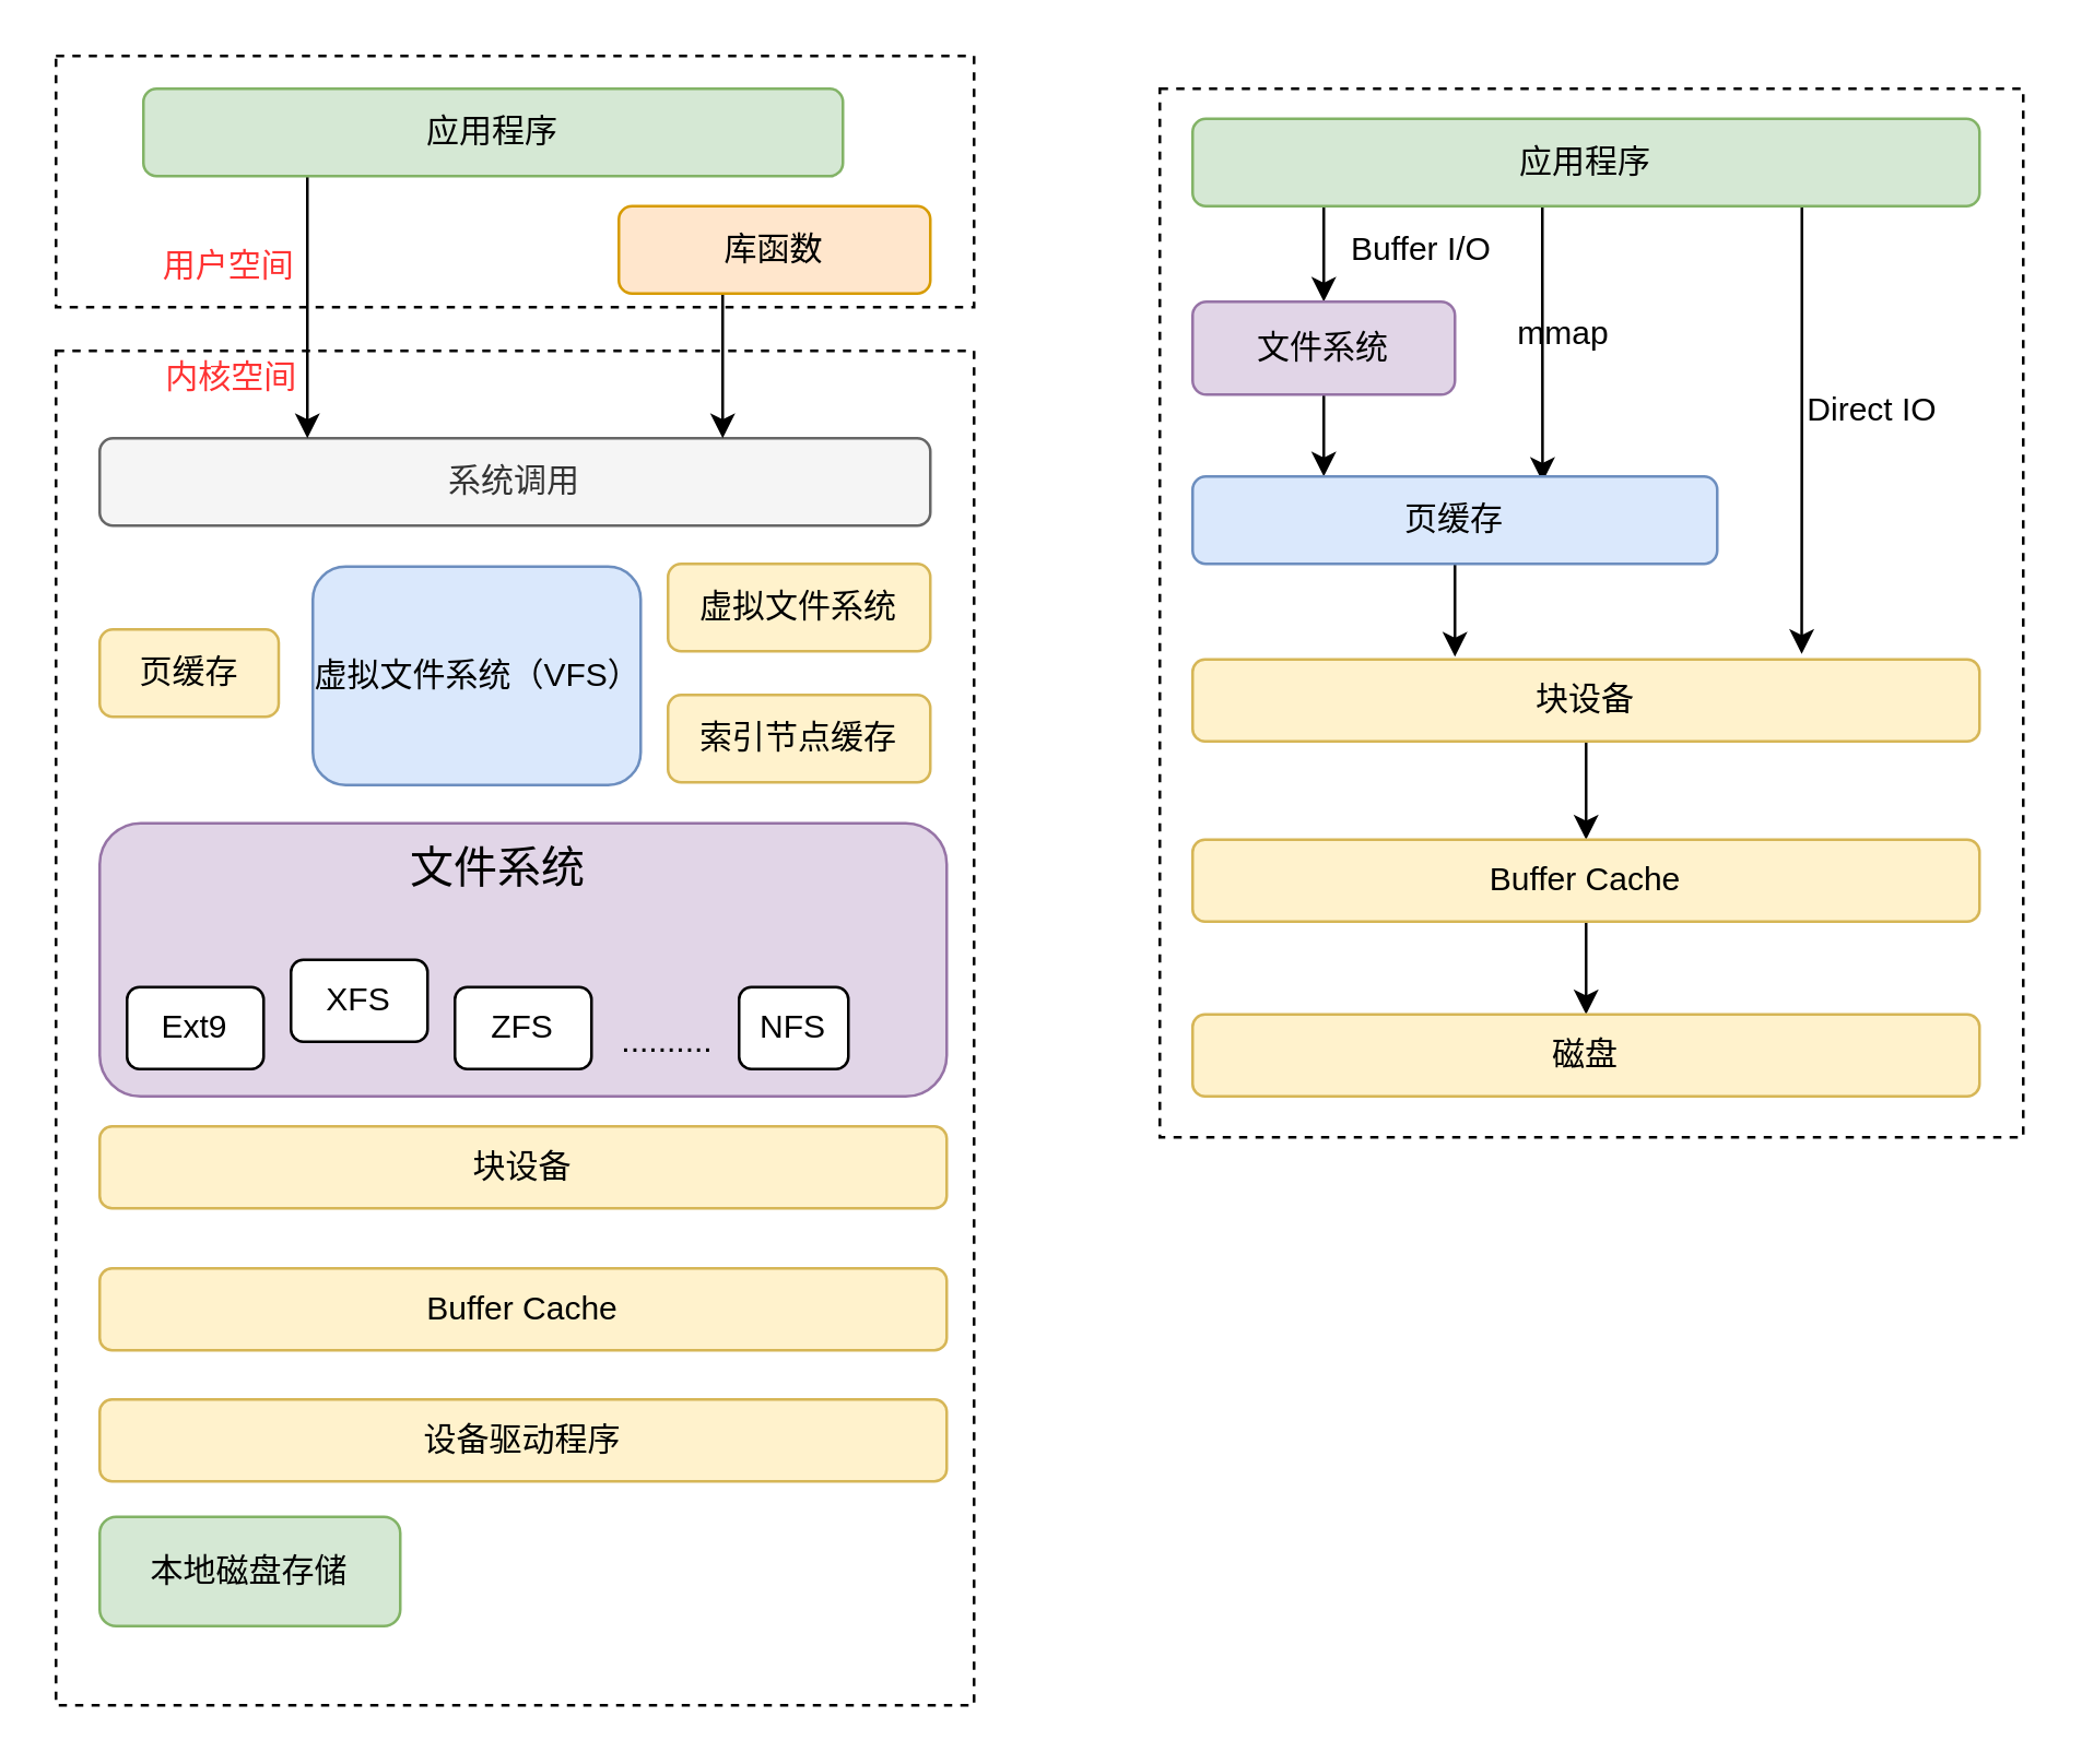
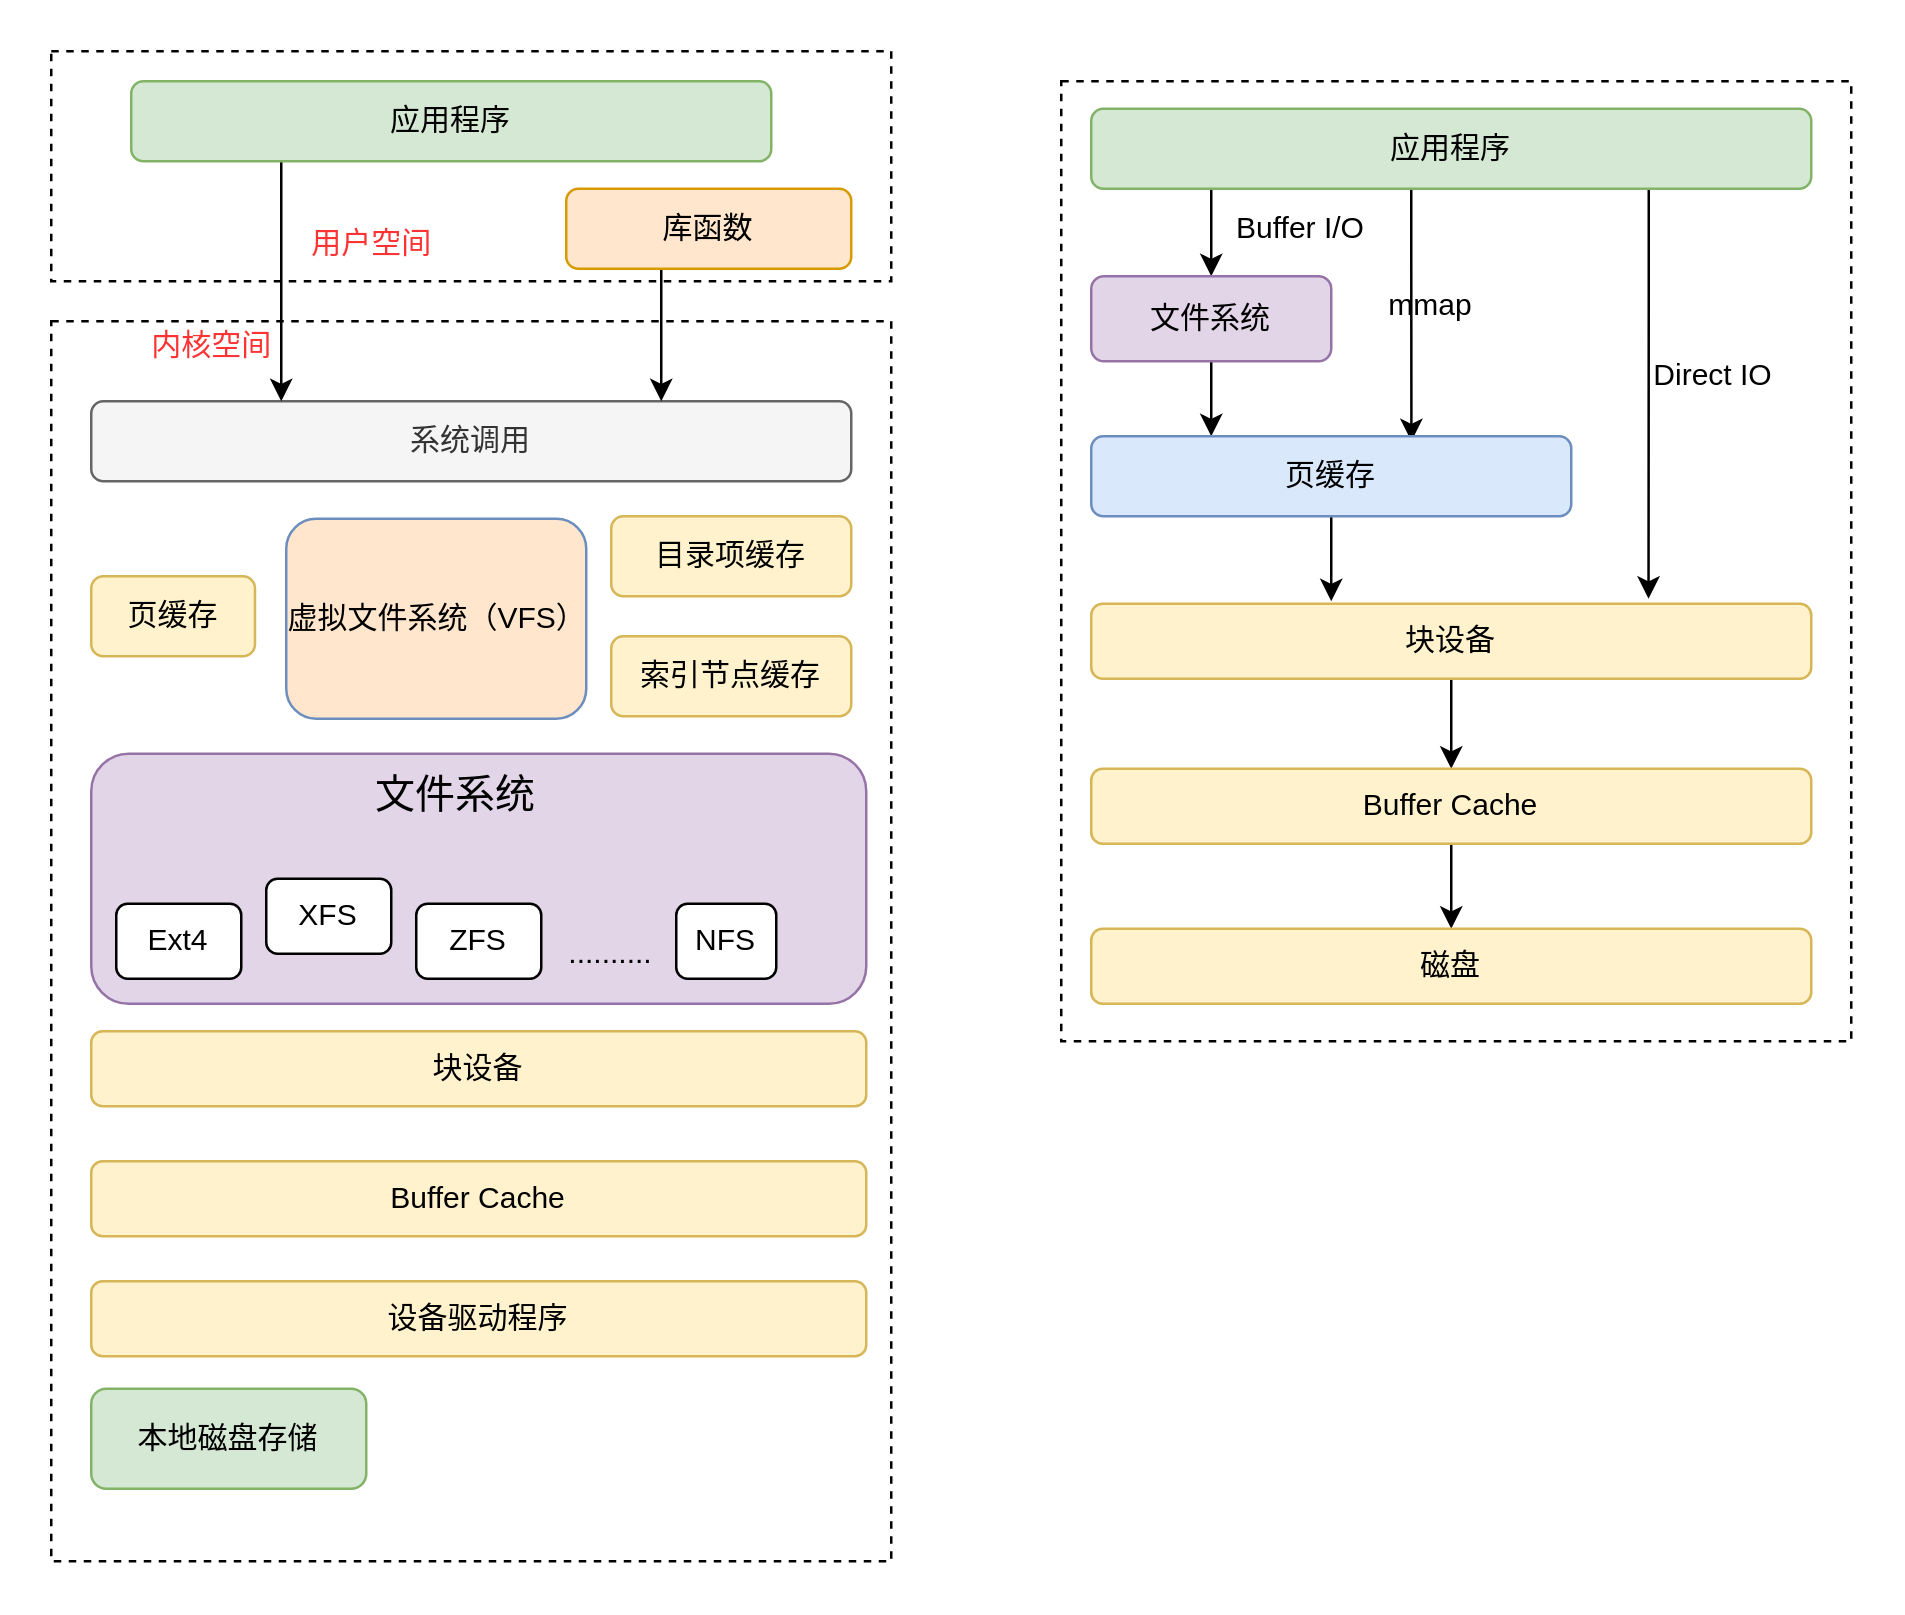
- <mxCell id="23" value="用户空间" style="text;html=1;strokeColor=none;fillColor=none;align=center;verticalAlign=middle;whiteSpace=wrap;rounded=0;fontSize=12;fontColor=#FF3333;" parent="1" vertex="1"><mxGeometry x="51" y="87" width="65" height="20" as="geometry" /></mxCell>
+ <mxCell id="23" value="用户空间" style="text;html=1;strokeColor=none;fillColor=none;align=center;verticalAlign=middle;whiteSpace=wrap;rounded=0;fontSize=12;fontColor=#FF3333;" parent="1" vertex="1"><mxGeometry x="116" y="87" width="65" height="20" as="geometry" /></mxCell>
- <mxCell id="15" value="虚拟文件系统" style="rounded=1;whiteSpace=wrap;html=1;fontSize=12;fillColor=#fff2cc;strokeColor=#d6b656;" parent="1" vertex="1"><mxGeometry x="244" y="206" width="96" height="32" as="geometry" /></mxCell>
+ <mxCell id="15" value="目录项缓存" style="rounded=1;whiteSpace=wrap;html=1;fontSize=12;fillColor=#fff2cc;strokeColor=#d6b656;" parent="1" vertex="1"><mxGeometry x="244" y="206" width="96" height="32" as="geometry" /></mxCell>
- <mxCell id="14" value="虚拟文件系统（VFS）" style="rounded=1;whiteSpace=wrap;html=1;fontSize=12;fillColor=#dae8fc;strokeColor=#6c8ebf;" parent="1" vertex="1"><mxGeometry x="114" y="207" width="120" height="80" as="geometry" /></mxCell>
+ <mxCell id="14" value="虚拟文件系统（VFS）" style="rounded=1;whiteSpace=wrap;html=1;fontSize=12;fillColor=#ffe6cc;strokeColor=#6c8ebf;" parent="1" vertex="1"><mxGeometry x="114" y="207" width="120" height="80" as="geometry" /></mxCell>
- <mxCell id="8" value="Ext9" style="rounded=1;whiteSpace=wrap;html=1;" parent="1" vertex="1"><mxGeometry x="46" y="361" width="50" height="30" as="geometry" /></mxCell>
+ <mxCell id="8" value="Ext4" style="rounded=1;whiteSpace=wrap;html=1;" parent="1" vertex="1"><mxGeometry x="46" y="361" width="50" height="30" as="geometry" /></mxCell>
